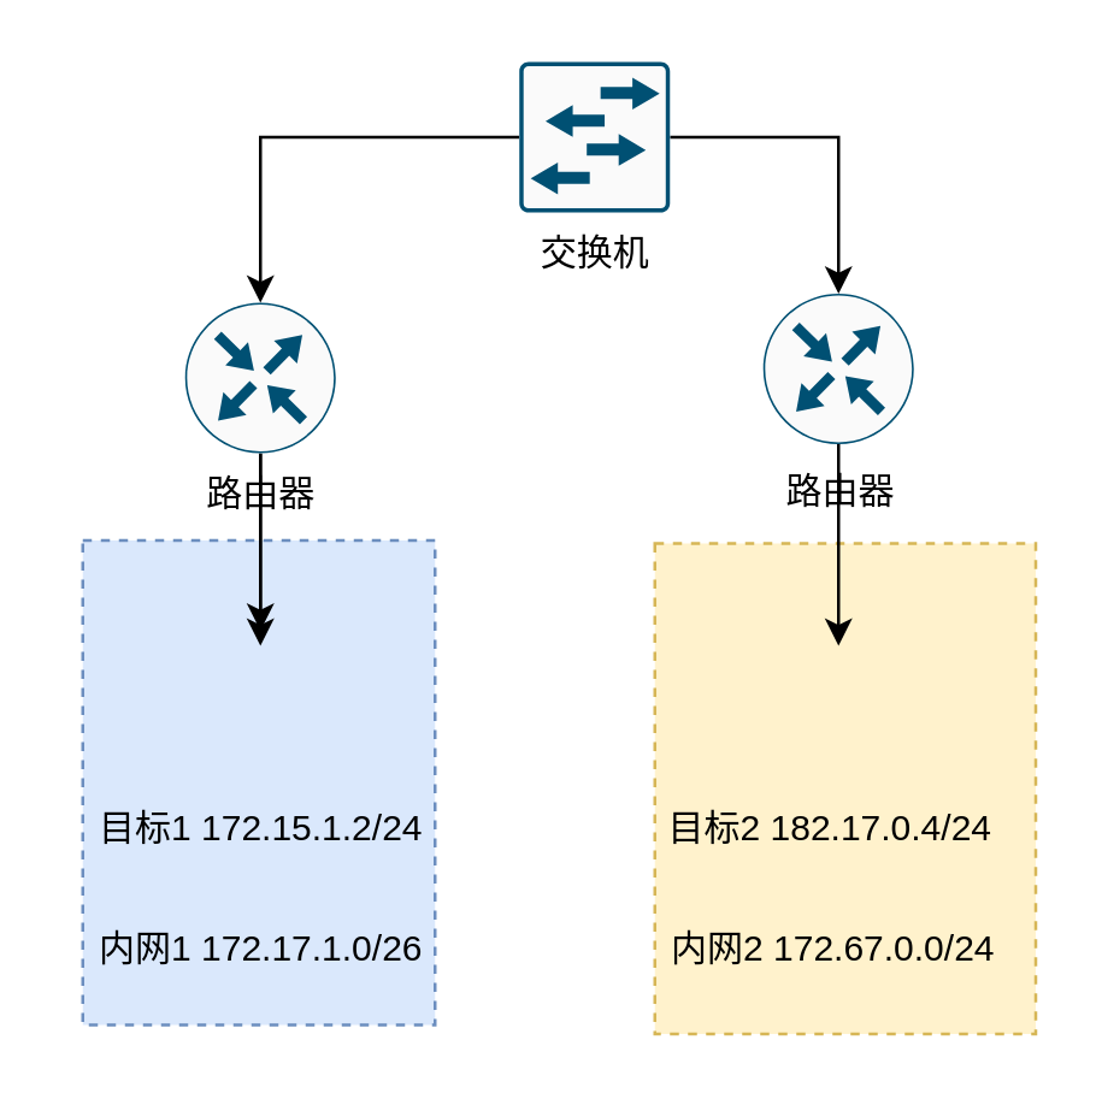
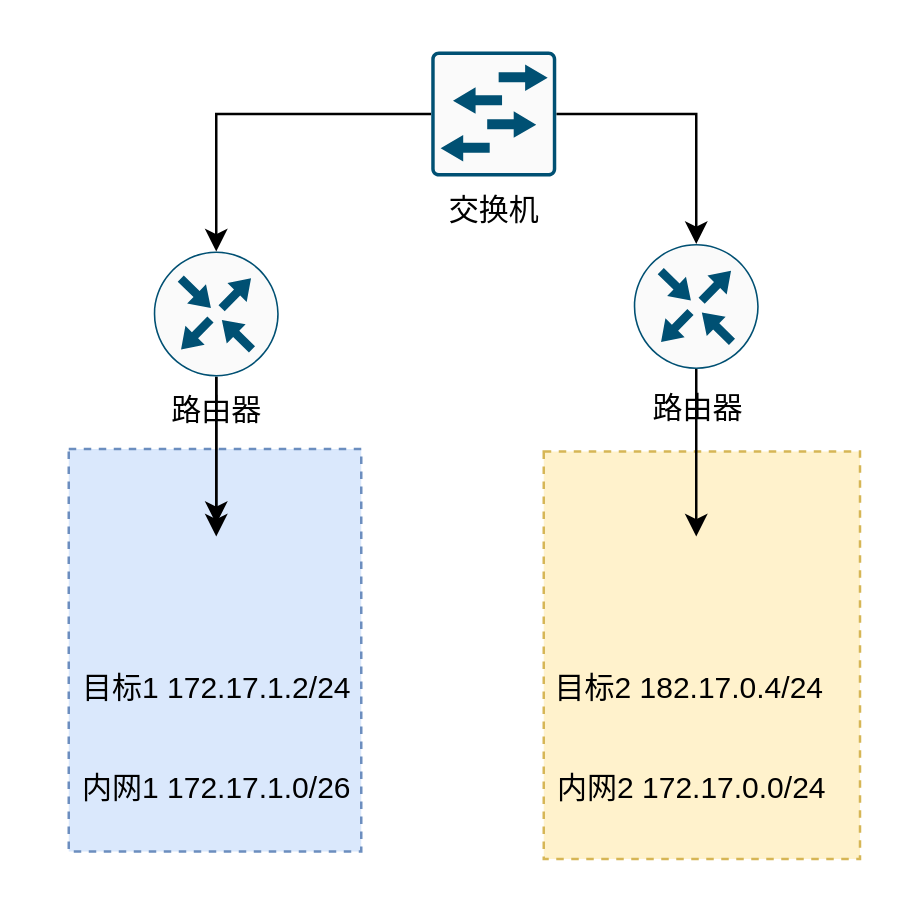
- <mxCell id="15" value="目标1&amp;nbsp;172.15.1.2/24" style="text;html=1;resizable=0;autosize=1;align=center;verticalAlign=middle;points=[];fillColor=none;strokeColor=none;rounded=0;dashed=1;" parent="1" vertex="1"><mxGeometry x="20.5" y="260" width="130" height="30" as="geometry" /></mxCell>
+ <mxCell id="15" value="目标1&amp;nbsp;172.17.1.2/24" style="text;html=1;resizable=0;autosize=1;align=center;verticalAlign=middle;points=[];fillColor=none;strokeColor=none;rounded=0;dashed=1;" parent="1" vertex="1"><mxGeometry x="20.5" y="260" width="130" height="30" as="geometry" /></mxCell>
- <mxCell id="19" value="内网2&amp;nbsp;172.67.0.0/24" style="text;html=1;resizable=0;autosize=1;align=center;verticalAlign=middle;points=[];fillColor=none;strokeColor=none;rounded=0;dashed=1;" vertex="1" parent="1"><mxGeometry x="211.25" y="300" width="130" height="30" as="geometry" /></mxCell>
+ <mxCell id="19" value="内网2&amp;nbsp;172.17.0.0/24" style="text;html=1;resizable=0;autosize=1;align=center;verticalAlign=middle;points=[];fillColor=none;strokeColor=none;rounded=0;dashed=1;" vertex="1" parent="1"><mxGeometry x="211.25" y="300" width="130" height="30" as="geometry" /></mxCell>
